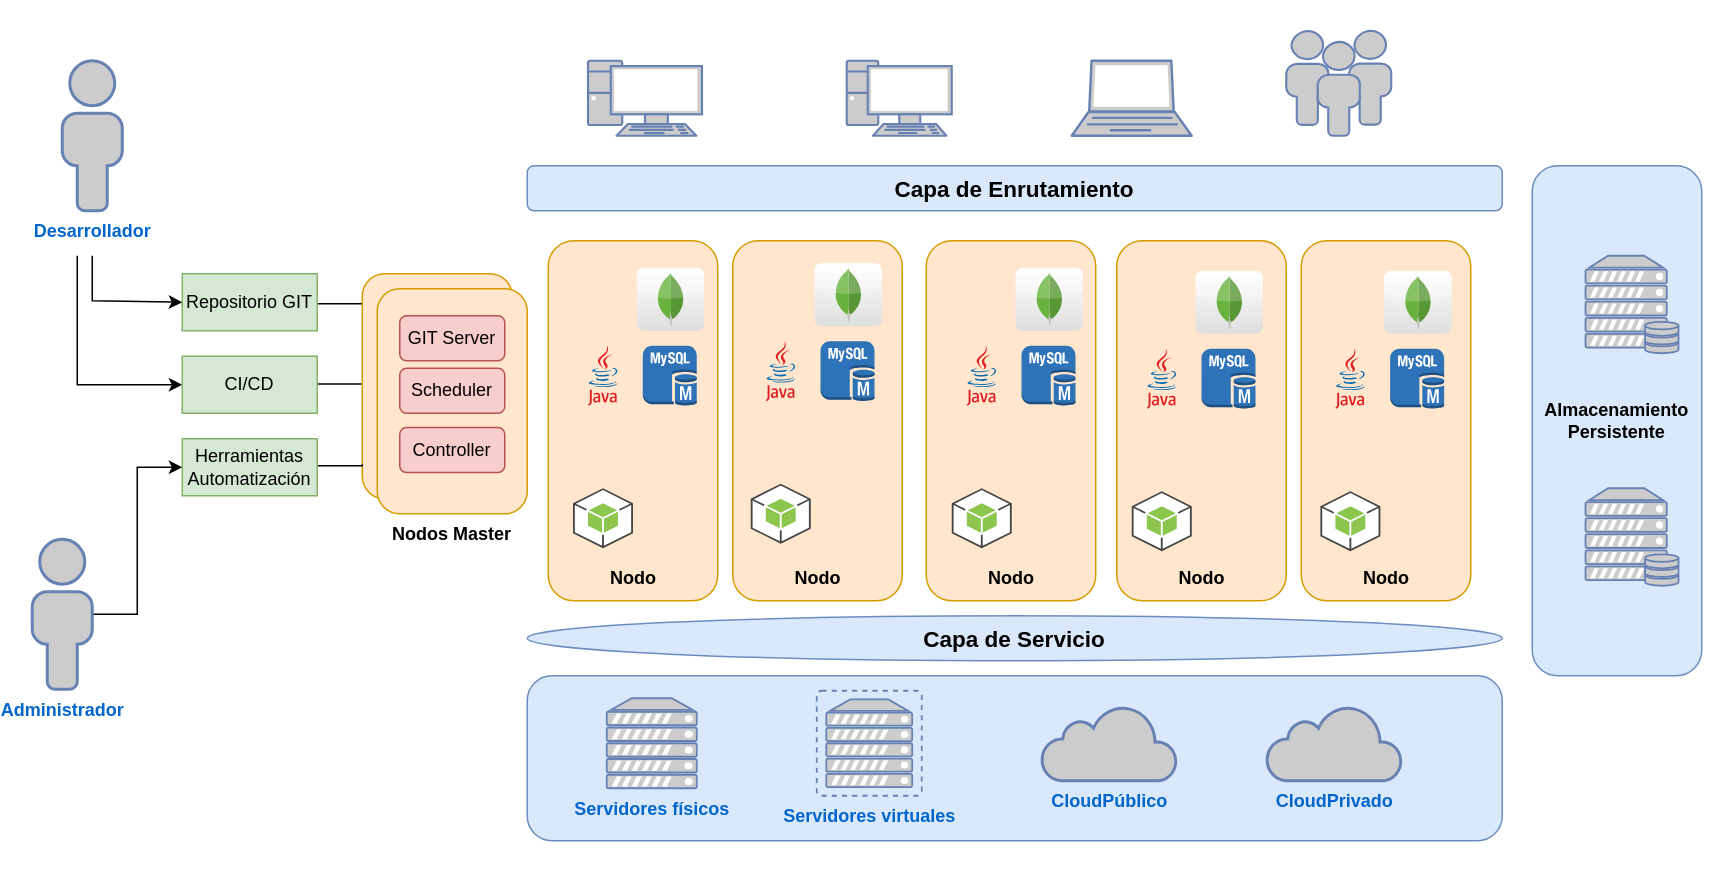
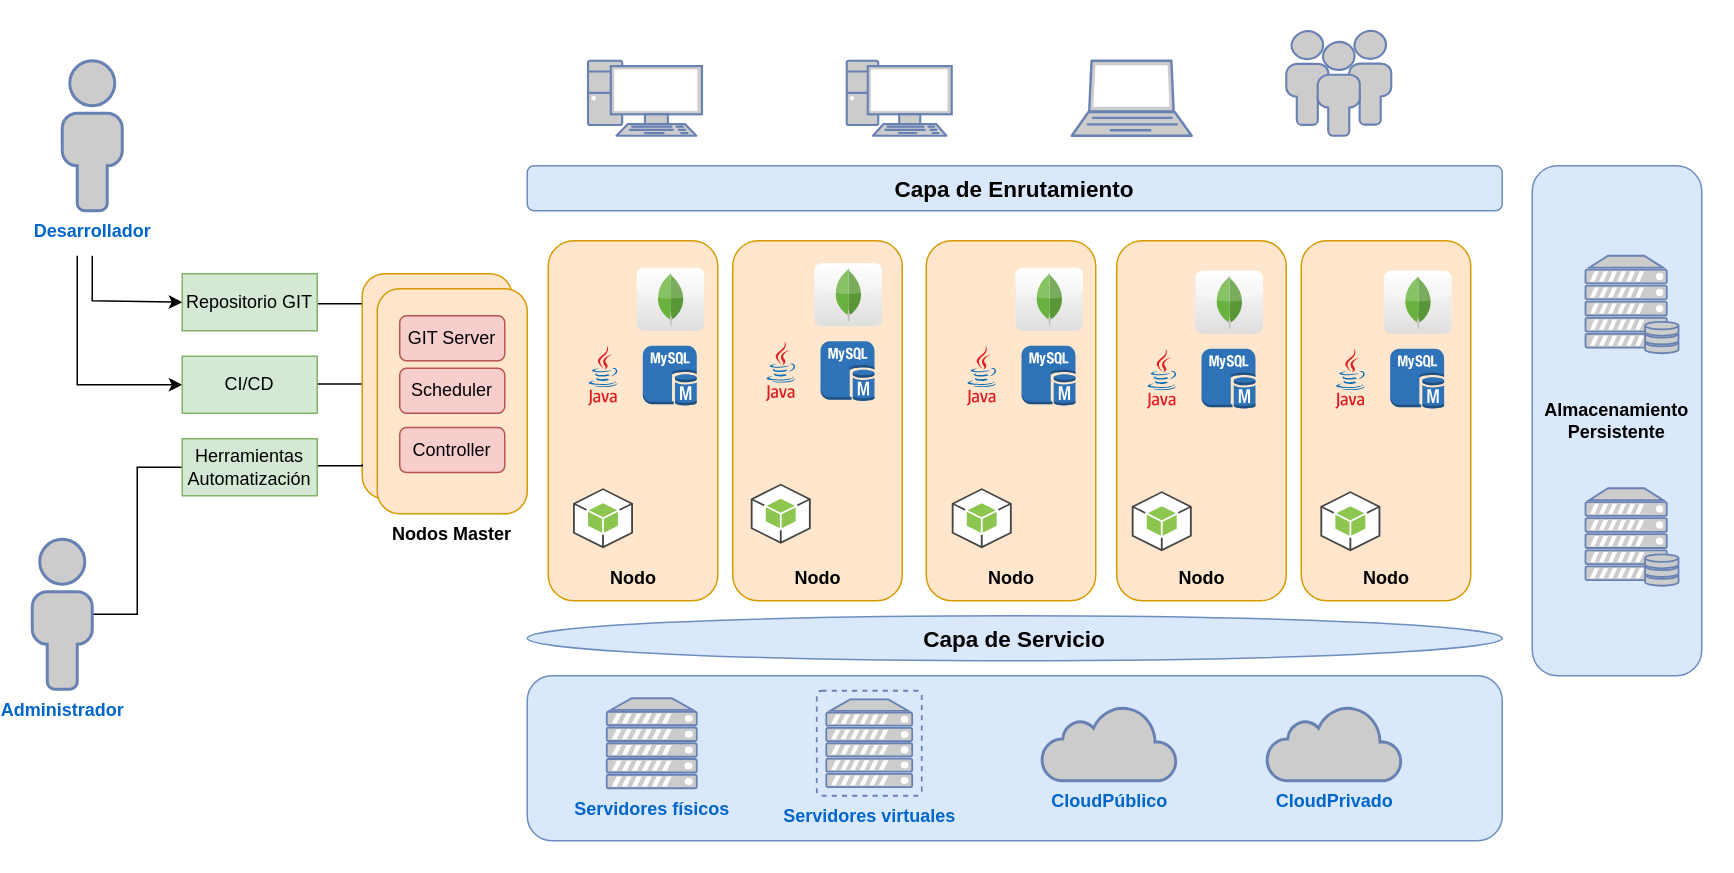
- <mxCell id="70" value="" style="edgeStyle=orthogonalEdgeStyle;rounded=0;orthogonalLoop=1;jettySize=auto;html=1;entryX=0;entryY=0.5;entryDx=0;entryDy=0;" edge="1" parent="1" source="71" target="77"><mxGeometry relative="1" as="geometry"><mxPoint x="100" y="320" as="targetPoint" /></mxGeometry></mxCell>
+ <mxCell id="70" value="" style="edgeStyle=orthogonalEdgeStyle;rounded=0;orthogonalLoop=1;jettySize=auto;html=1;entryX=0;entryY=0.5;entryDx=0;entryDy=0;endArrow=none;" edge="1" parent="1" source="71" target="77"><mxGeometry relative="1" as="geometry"><mxPoint x="100" y="320" as="targetPoint" /></mxGeometry></mxCell>
